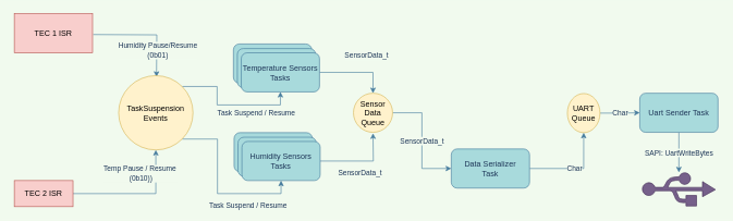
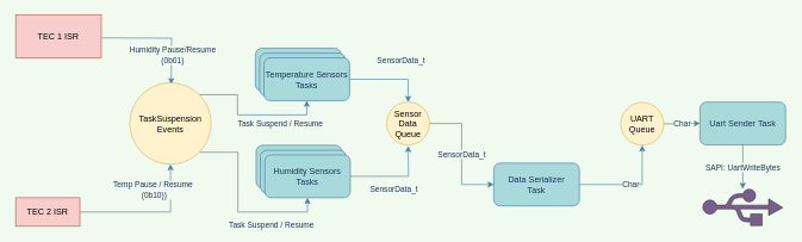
- <mxCell id="16" value="UART&lt;br&gt;Queue" style="ellipse;whiteSpace=wrap;html=1;fillColor=#fff2cc;strokeColor=#d6b656;" vertex="1" parent="1"><mxGeometry x="868.04" y="143" width="50" height="60" as="geometry" /></mxCell>
+ <mxCell id="16" value="UART&lt;br&gt;Queue" style="ellipse;whiteSpace=wrap;html=1;fillColor=#fff2cc;strokeColor=#d6b656;" vertex="1" parent="1"><mxGeometry x="868.04" y="143" width="60" height="60" as="geometry" /></mxCell>
